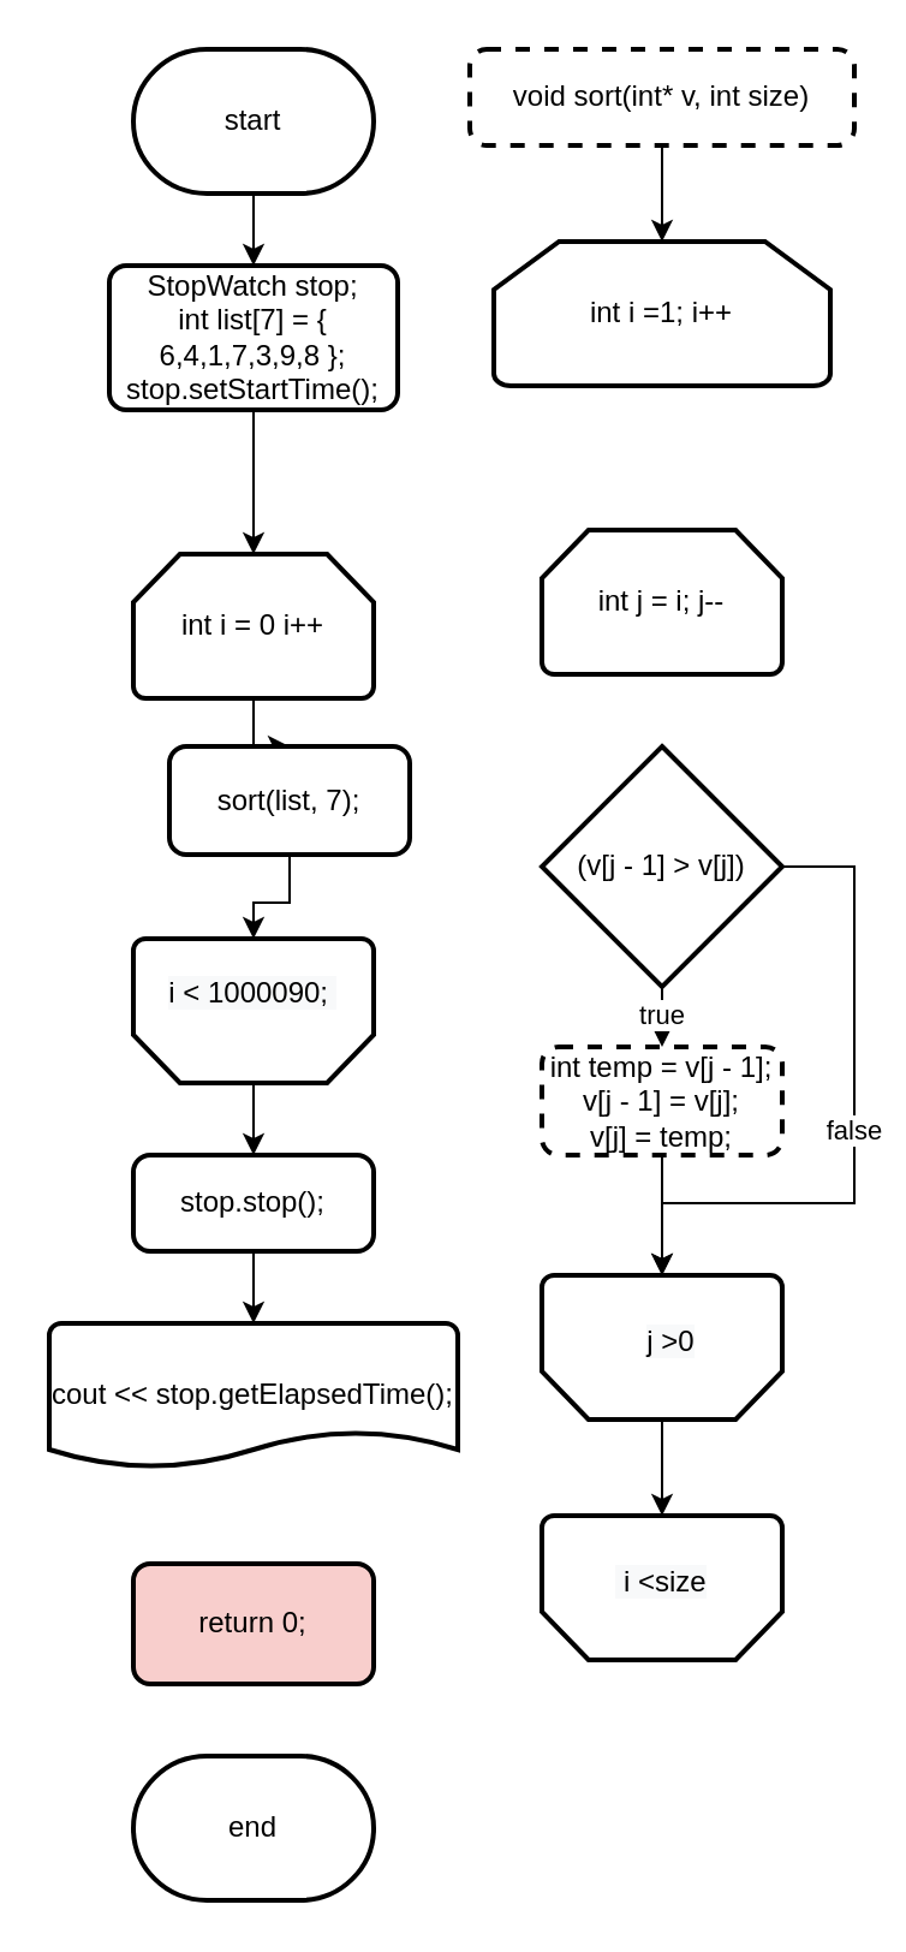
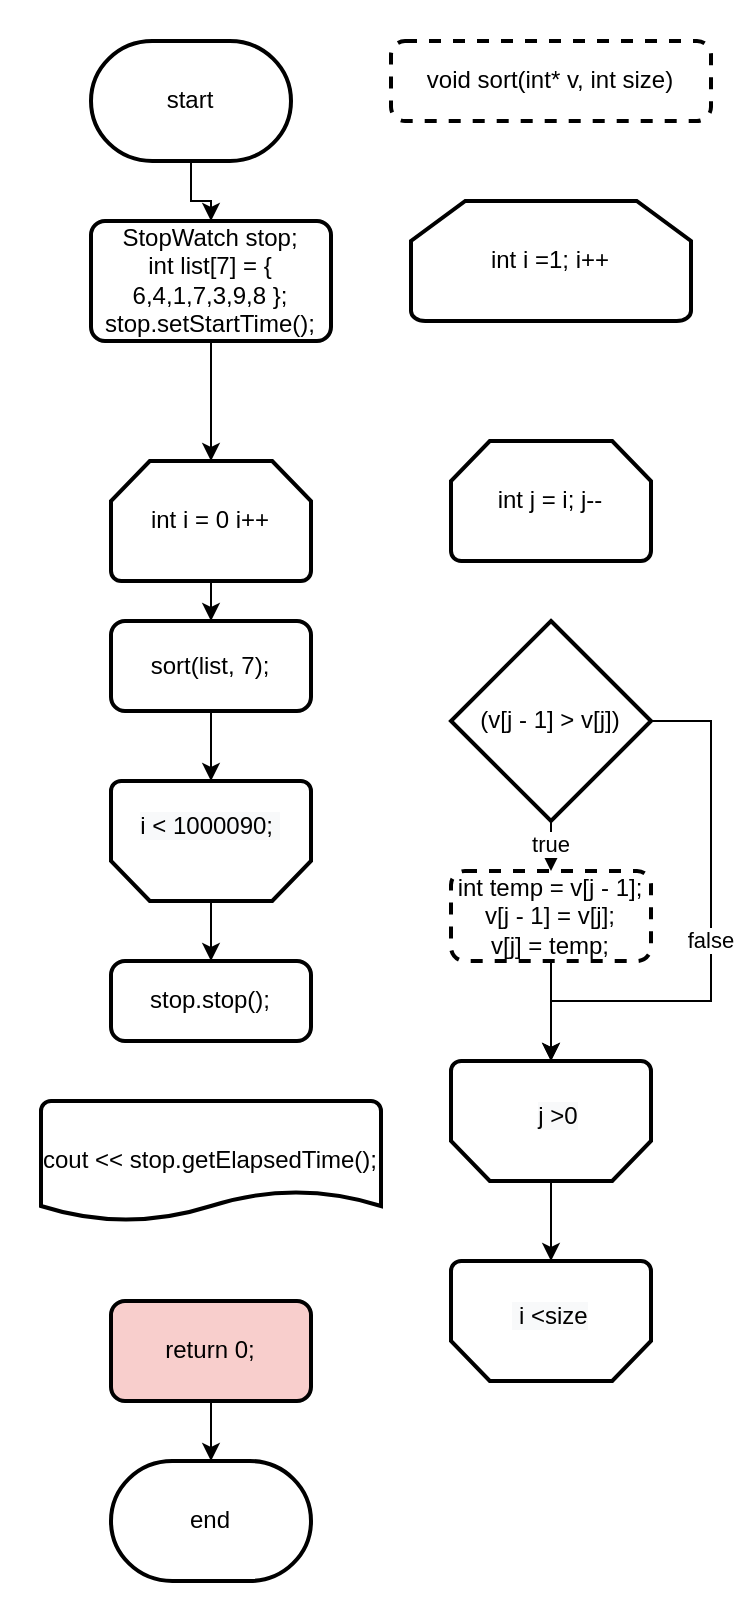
- <mxCell id="3" value="start" style="strokeWidth=2;html=1;shape=mxgraph.flowchart.terminator;whiteSpace=wrap;" vertex="1" parent="1"><mxGeometry x="55" y="20" width="100" height="60" as="geometry" /></mxCell>
+ <mxCell id="3" value="start" style="strokeWidth=2;html=1;shape=mxgraph.flowchart.terminator;whiteSpace=wrap;" vertex="1" parent="1"><mxGeometry x="45" y="20" width="100" height="60" as="geometry" /></mxCell>
- <mxCell id="6" style="edgeStyle=orthogonalEdgeStyle;rounded=0;orthogonalLoop=1;jettySize=auto;html=1;entryX=0.5;entryY=0;entryDx=0;entryDy=0;entryPerimeter=0;" edge="1" parent="1" source="7" target="8"><mxGeometry relative="1" as="geometry" /></mxCell>
- <mxCell id="26" value="sort(list, 7);" style="rounded=1;whiteSpace=wrap;html=1;absoluteArcSize=1;arcSize=14;strokeWidth=2;" vertex="1" parent="1"><mxGeometry x="70" y="310" width="100" height="45" as="geometry" /></mxCell>
+ <mxCell id="26" value="sort(list, 7);" style="rounded=1;whiteSpace=wrap;html=1;absoluteArcSize=1;arcSize=14;strokeWidth=2;" vertex="1" parent="1"><mxGeometry x="55" y="310" width="100" height="45" as="geometry" /></mxCell>
- <mxCell id="29" style="edgeStyle=orthogonalEdgeStyle;rounded=0;orthogonalLoop=1;jettySize=auto;html=1;" edge="1" parent="1" source="30" target="31"><mxGeometry relative="1" as="geometry"><mxPoint x="105" y="570" as="targetPoint" /></mxGeometry></mxCell>
+ <mxCell id="4" style="edgeStyle=orthogonalEdgeStyle;rounded=0;orthogonalLoop=1;jettySize=auto;html=1;" edge="1" parent="1" source="32" target="5"><mxGeometry relative="1" as="geometry"><mxPoint x="115" y="480" as="targetPoint" /><mxPoint x="105" y="690" as="sourcePoint" /></mxGeometry></mxCell>
